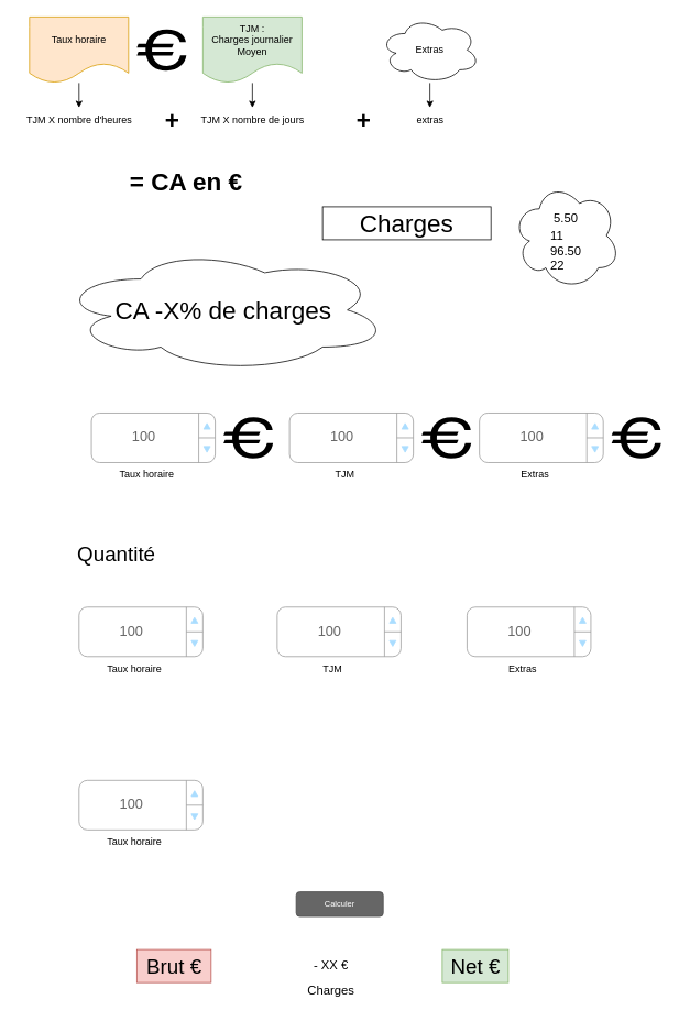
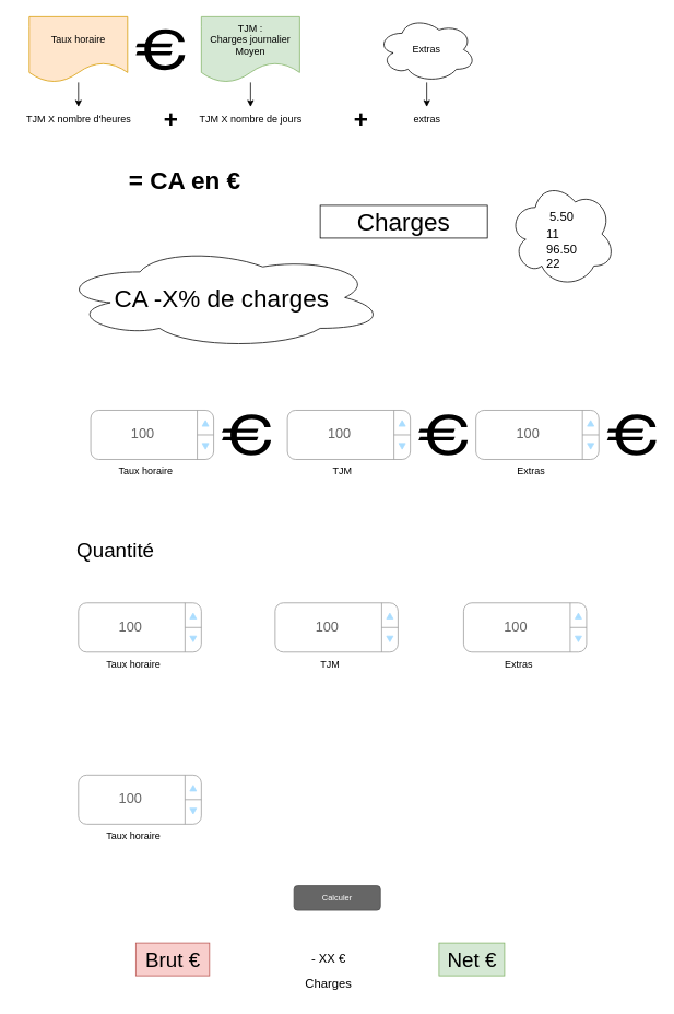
- <mxCell id="18" value="CA -X% de charges" style="ellipse;shape=cloud;whiteSpace=wrap;html=1;fontSize=30;" vertex="1" parent="1"><mxGeometry x="70" y="300" width="400" height="150" as="geometry" /></mxCell>
+ <mxCell id="18" value="CA -X% de charges" style="ellipse;shape=cloud;whiteSpace=wrap;html=1;fontSize=30;" vertex="1" parent="1"><mxGeometry x="70" y="300" width="400" height="125" as="geometry" /></mxCell>
